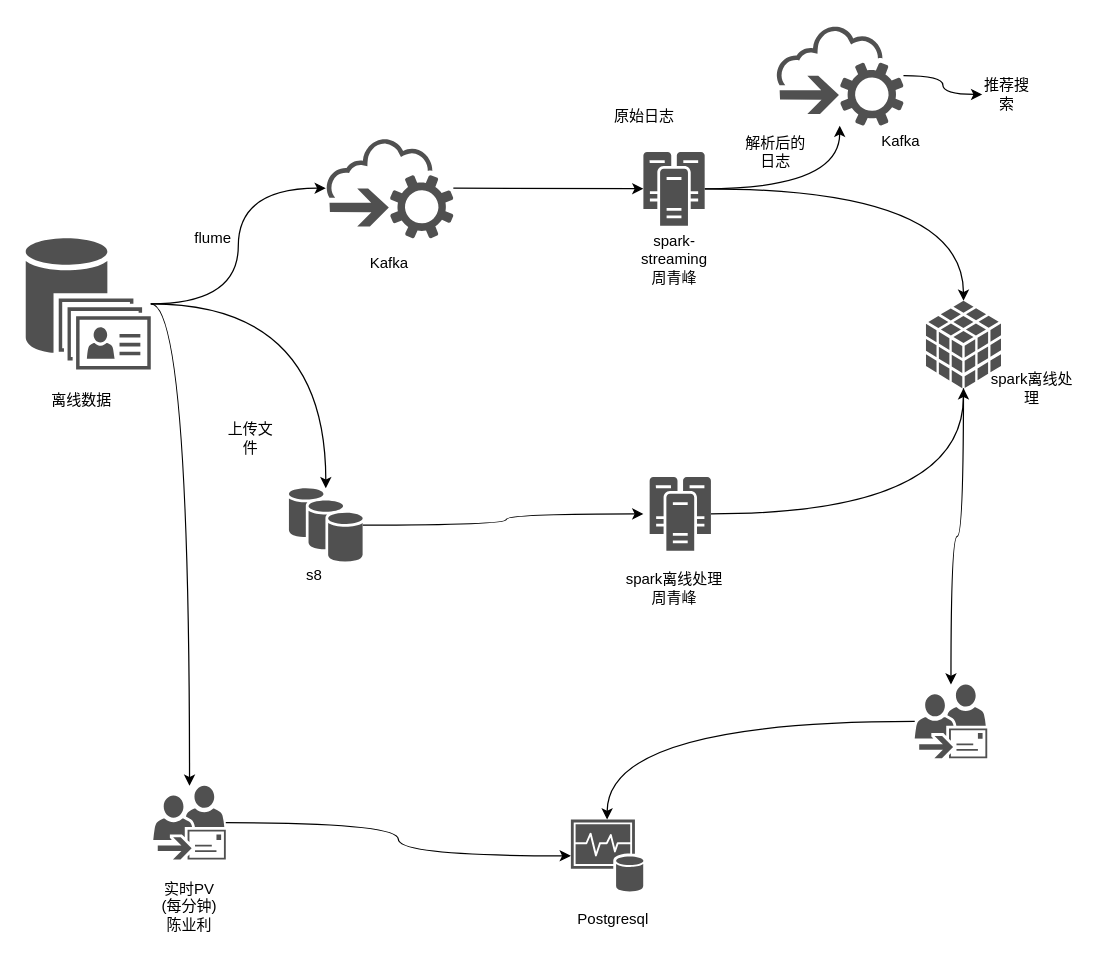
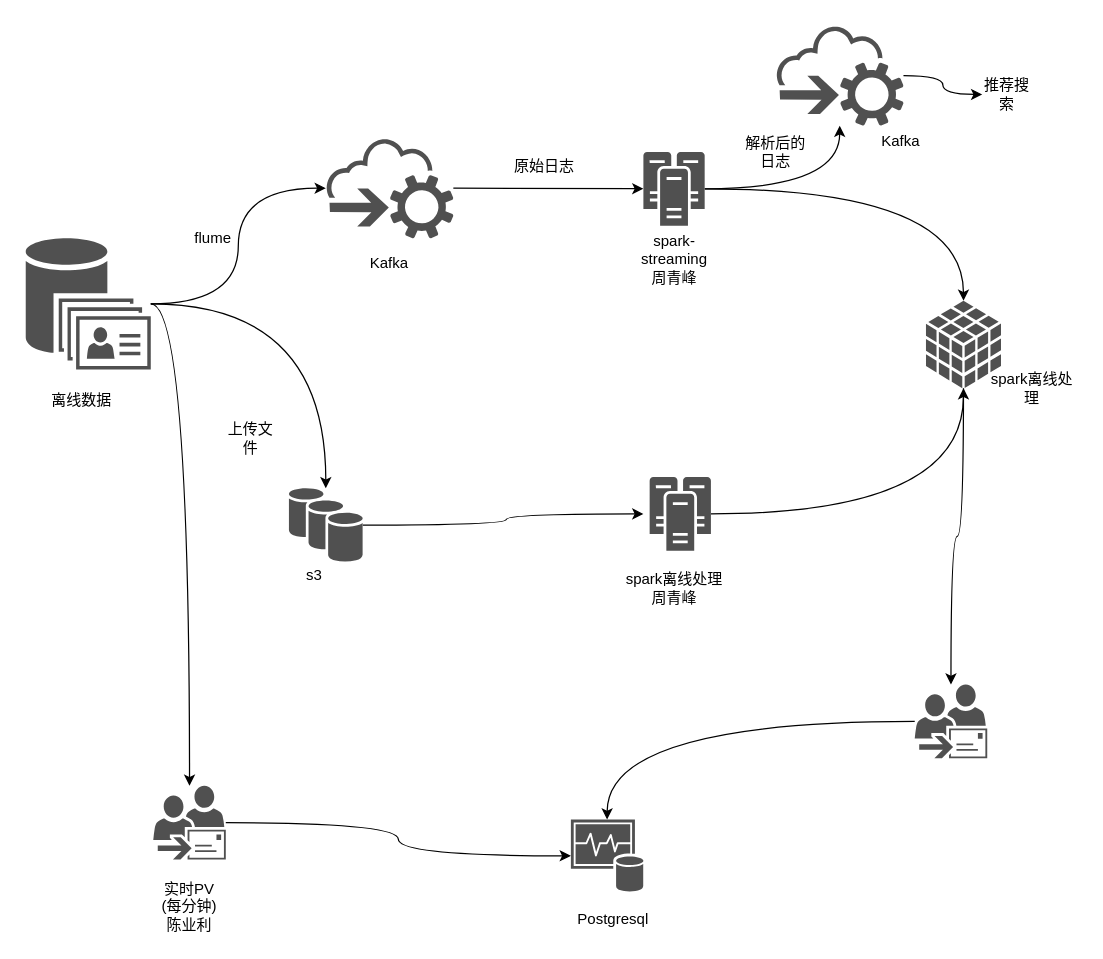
- <mxCell id="23" value="原始日志" style="text;html=1;strokeColor=none;fillColor=none;align=center;verticalAlign=middle;whiteSpace=wrap;rounded=0;" parent="1" vertex="1"><mxGeometry x="470" y="83" width="90" height="20" as="geometry" /></mxCell>
+ <mxCell id="23" value="原始日志" style="text;html=1;strokeColor=none;fillColor=none;align=center;verticalAlign=middle;whiteSpace=wrap;rounded=0;" parent="1" vertex="1"><mxGeometry x="390" y="123" width="90" height="20" as="geometry" /></mxCell>
- <mxCell id="13" value="s8" style="text;html=1;strokeColor=none;fillColor=none;align=center;verticalAlign=middle;whiteSpace=wrap;rounded=0;" parent="1" vertex="1"><mxGeometry x="230.5" y="449.5" width="40" height="20" as="geometry" /></mxCell>
+ <mxCell id="13" value="s3" style="text;html=1;strokeColor=none;fillColor=none;align=center;verticalAlign=middle;whiteSpace=wrap;rounded=0;" parent="1" vertex="1"><mxGeometry x="230.5" y="449.5" width="40" height="20" as="geometry" /></mxCell>
